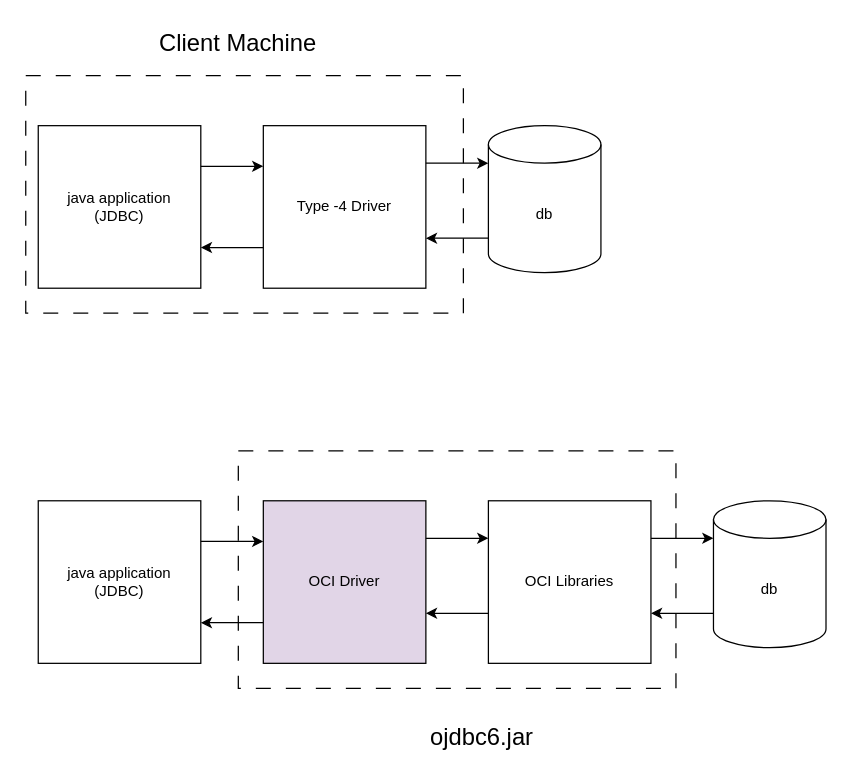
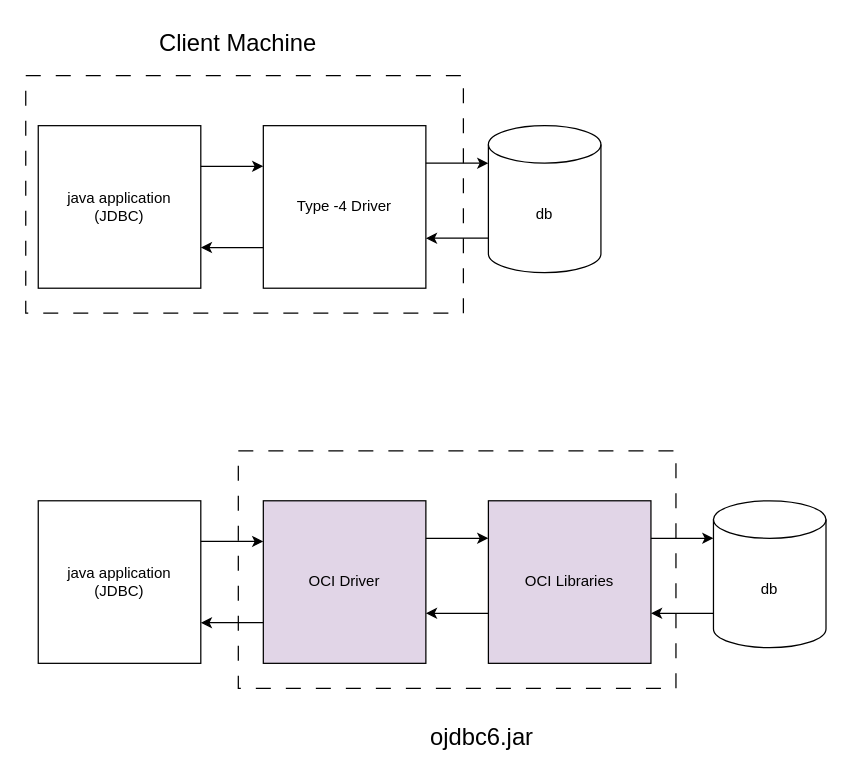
- <mxCell id="14" value="OCI Libraries" style="whiteSpace=wrap;html=1;aspect=fixed;" vertex="1" parent="1"><mxGeometry x="390" y="400" width="130" height="130" as="geometry" /></mxCell>
+ <mxCell id="14" value="OCI Libraries" style="whiteSpace=wrap;html=1;aspect=fixed;fillColor=#e1d5e7;" vertex="1" parent="1"><mxGeometry x="390" y="400" width="130" height="130" as="geometry" /></mxCell>
